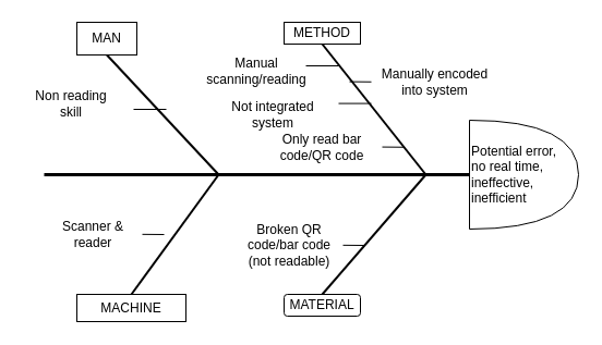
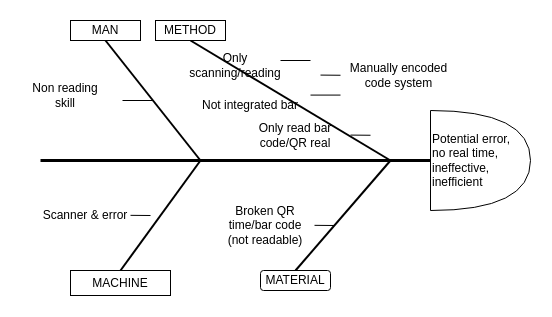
- <mxCell id="8" value="METHOD" style="rounded=0;whiteSpace=wrap;html=1;" parent="1" vertex="1"><mxGeometry x="260" y="20" width="70" height="20" as="geometry" /></mxCell>
+ <mxCell id="8" value="METHOD" style="rounded=0;whiteSpace=wrap;html=1;" parent="1" vertex="1"><mxGeometry x="155" y="20" width="70" height="20" as="geometry" /></mxCell>
- <mxCell id="7" value="MAN" style="rounded=0;whiteSpace=wrap;html=1;" parent="1" vertex="1"><mxGeometry x="70" y="20" width="55" height="30" as="geometry" /></mxCell>
+ <mxCell id="7" value="MAN" style="rounded=0;whiteSpace=wrap;html=1;" parent="1" vertex="1"><mxGeometry x="70" y="20" width="70" height="20" as="geometry" /></mxCell>
- <mxCell id="13" value="Manual scanning/reading" style="text;html=1;strokeColor=none;fillColor=none;align=center;verticalAlign=middle;whiteSpace=wrap;rounded=0;" parent="1" vertex="1"><mxGeometry x="190" y="50" width="90" height="30" as="geometry" /></mxCell>
+ <mxCell id="13" value="Only scanning/reading" style="text;html=1;strokeColor=none;fillColor=none;align=center;verticalAlign=middle;whiteSpace=wrap;rounded=0;" parent="1" vertex="1"><mxGeometry x="190" y="50" width="90" height="30" as="geometry" /></mxCell>
- <mxCell id="15" value="Manually encoded into system" style="text;html=1;strokeColor=none;fillColor=none;align=center;verticalAlign=middle;whiteSpace=wrap;rounded=0;" parent="1" vertex="1"><mxGeometry x="340" y="60" width="117" height="30" as="geometry" /></mxCell>
+ <mxCell id="15" value="Manually encoded code system" style="text;html=1;strokeColor=none;fillColor=none;align=center;verticalAlign=middle;whiteSpace=wrap;rounded=0;" parent="1" vertex="1"><mxGeometry x="340" y="60" width="117" height="30" as="geometry" /></mxCell>
- <mxCell id="14" value="Not integrated system" style="text;html=1;strokeColor=none;fillColor=none;align=center;verticalAlign=middle;whiteSpace=wrap;rounded=0;" parent="1" vertex="1"><mxGeometry x="200" y="90" width="100" height="30" as="geometry" /></mxCell>
+ <mxCell id="14" value="Not integrated bar" style="text;html=1;strokeColor=none;fillColor=none;align=center;verticalAlign=middle;whiteSpace=wrap;rounded=0;" parent="1" vertex="1"><mxGeometry x="200" y="90" width="100" height="30" as="geometry" /></mxCell>
- <mxCell id="19" value="Only read bar code/QR code" style="text;html=1;strokeColor=none;fillColor=none;align=center;verticalAlign=middle;whiteSpace=wrap;rounded=0;" parent="1" vertex="1"><mxGeometry x="240" y="120" width="110" height="30" as="geometry" /></mxCell>
+ <mxCell id="19" value="Only read bar code/QR real" style="text;html=1;strokeColor=none;fillColor=none;align=center;verticalAlign=middle;whiteSpace=wrap;rounded=0;" parent="1" vertex="1"><mxGeometry x="240" y="120" width="110" height="30" as="geometry" /></mxCell>
- <mxCell id="16" value="Scanner &amp;amp; reader" style="text;html=1;strokeColor=none;fillColor=none;align=center;verticalAlign=middle;whiteSpace=wrap;rounded=0;" parent="1" vertex="1"><mxGeometry x="40" y="200" width="90" height="30" as="geometry" /></mxCell>
+ <mxCell id="16" value="Scanner &amp;amp; error" style="text;html=1;strokeColor=none;fillColor=none;align=center;verticalAlign=middle;whiteSpace=wrap;rounded=0;" parent="1" vertex="1"><mxGeometry x="40" y="200" width="90" height="30" as="geometry" /></mxCell>
- <mxCell id="18" value="Broken QR code/bar code (not readable)" style="text;html=1;strokeColor=none;fillColor=none;align=center;verticalAlign=middle;whiteSpace=wrap;rounded=0;" parent="1" vertex="1"><mxGeometry x="220" y="210" width="90" height="30" as="geometry" /></mxCell>
+ <mxCell id="18" value="Broken QR time/bar code (not readable)" style="text;html=1;strokeColor=none;fillColor=none;align=center;verticalAlign=middle;whiteSpace=wrap;rounded=0;" parent="1" vertex="1"><mxGeometry x="220" y="210" width="90" height="30" as="geometry" /></mxCell>
